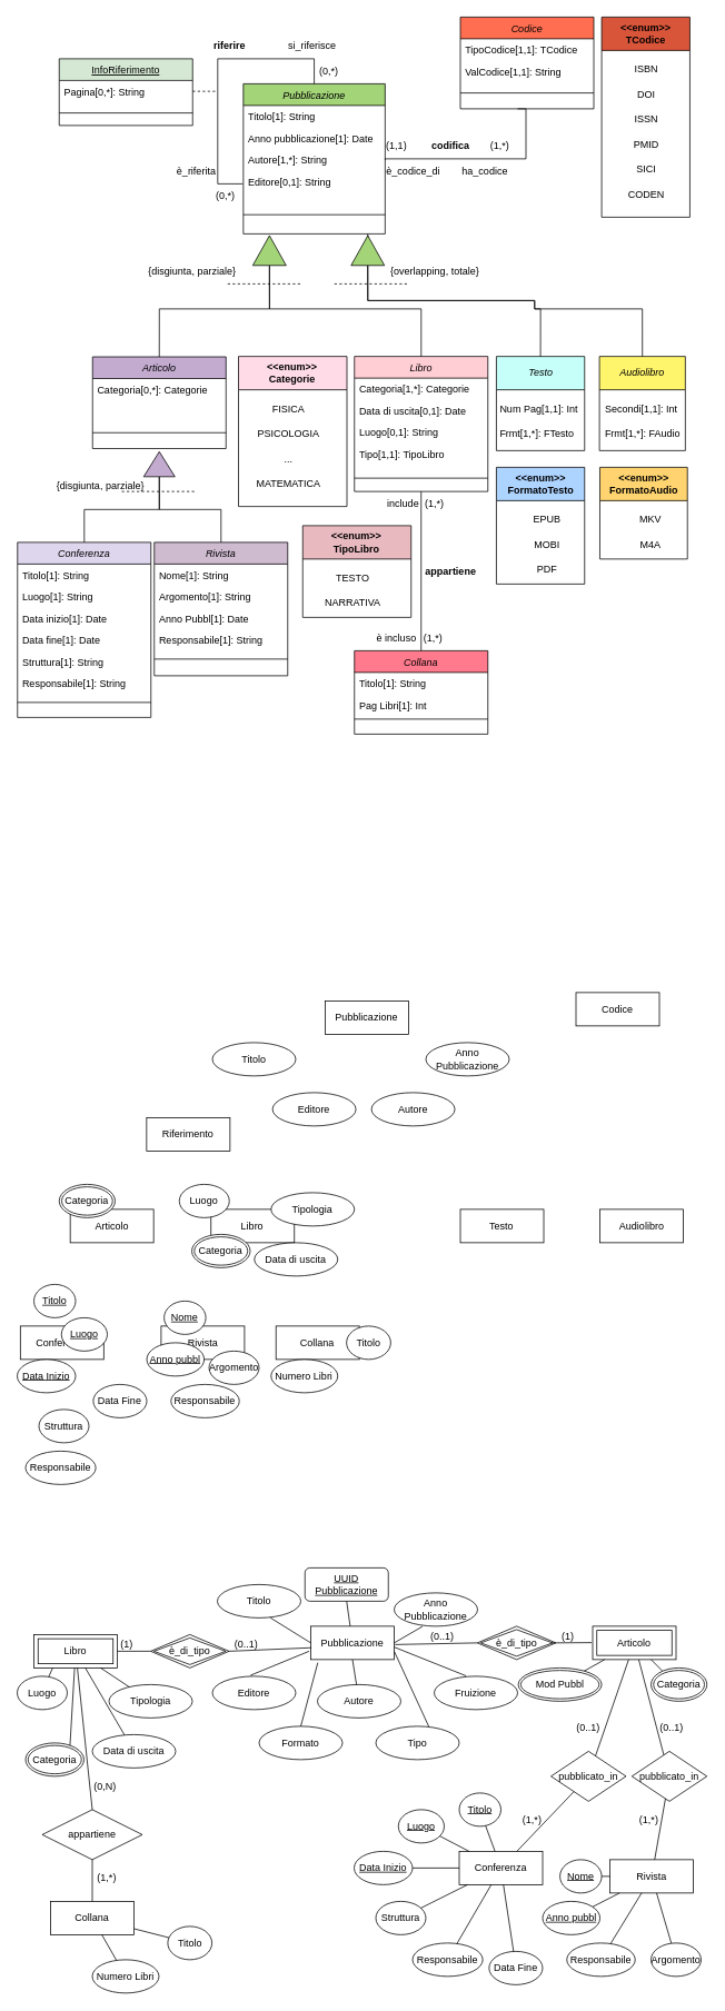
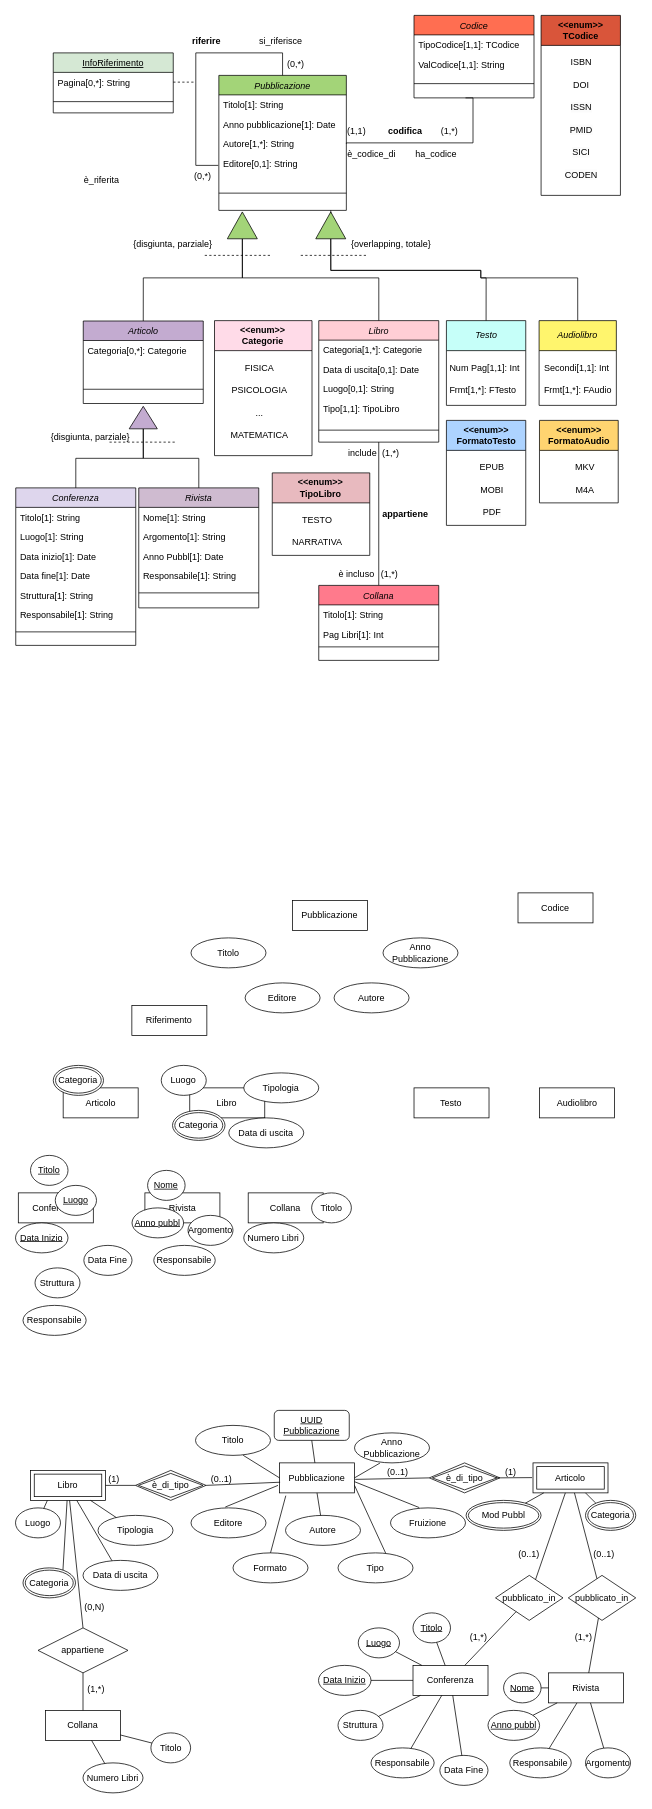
- <mxCell id="174" value="&lt;span style=&quot;text-wrap-mode: nowrap;&quot;&gt;è&lt;/span&gt;_riferita" style="text;html=1;align=center;verticalAlign=middle;whiteSpace=wrap;rounded=0;" vertex="1" parent="1"><mxGeometry x="205.35" y="190" width="60" height="30" as="geometry" /></mxCell>
+ <mxCell id="174" value="&lt;span style=&quot;text-wrap-mode: nowrap;&quot;&gt;è&lt;/span&gt;_riferita" style="text;html=1;align=center;verticalAlign=middle;whiteSpace=wrap;rounded=0;" vertex="1" parent="1"><mxGeometry x="105.35" y="225" width="60" height="30" as="geometry" /></mxCell>
